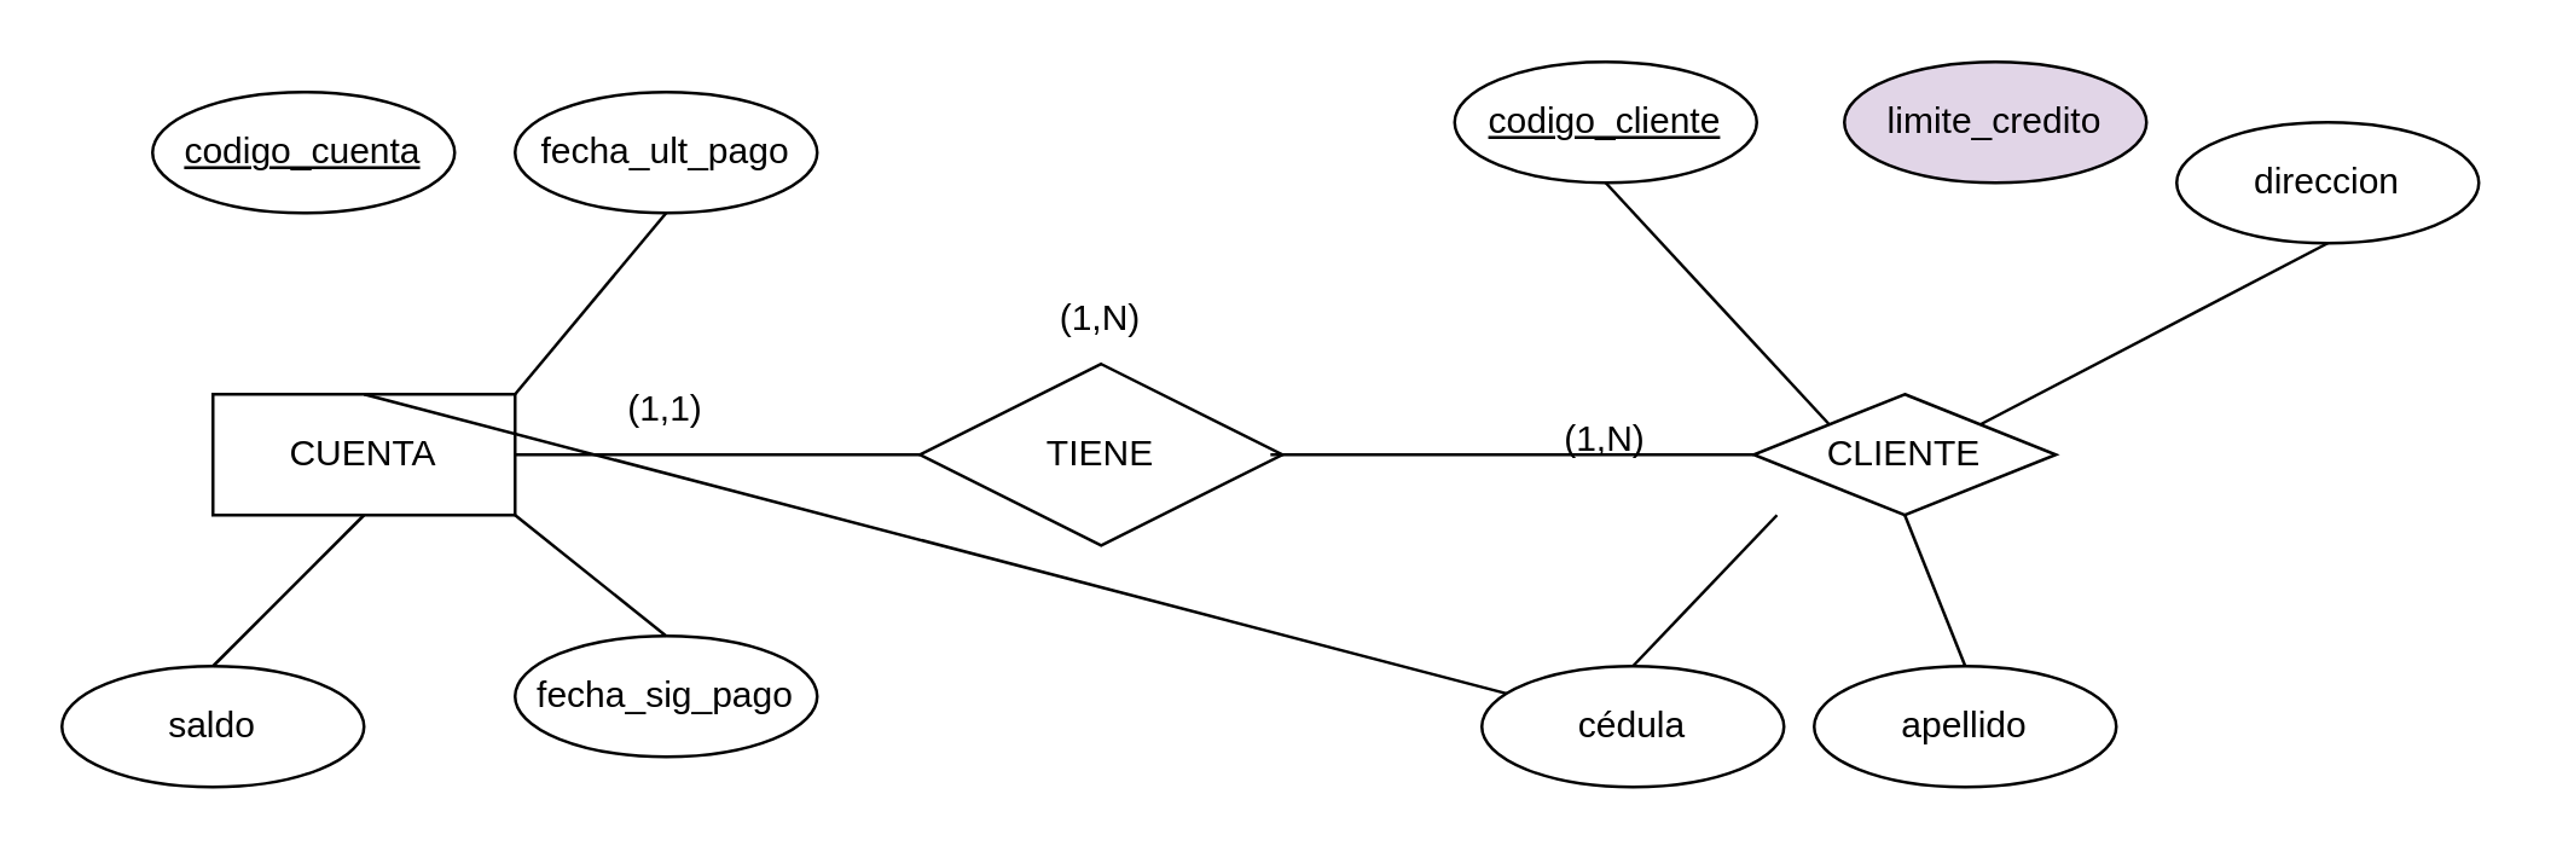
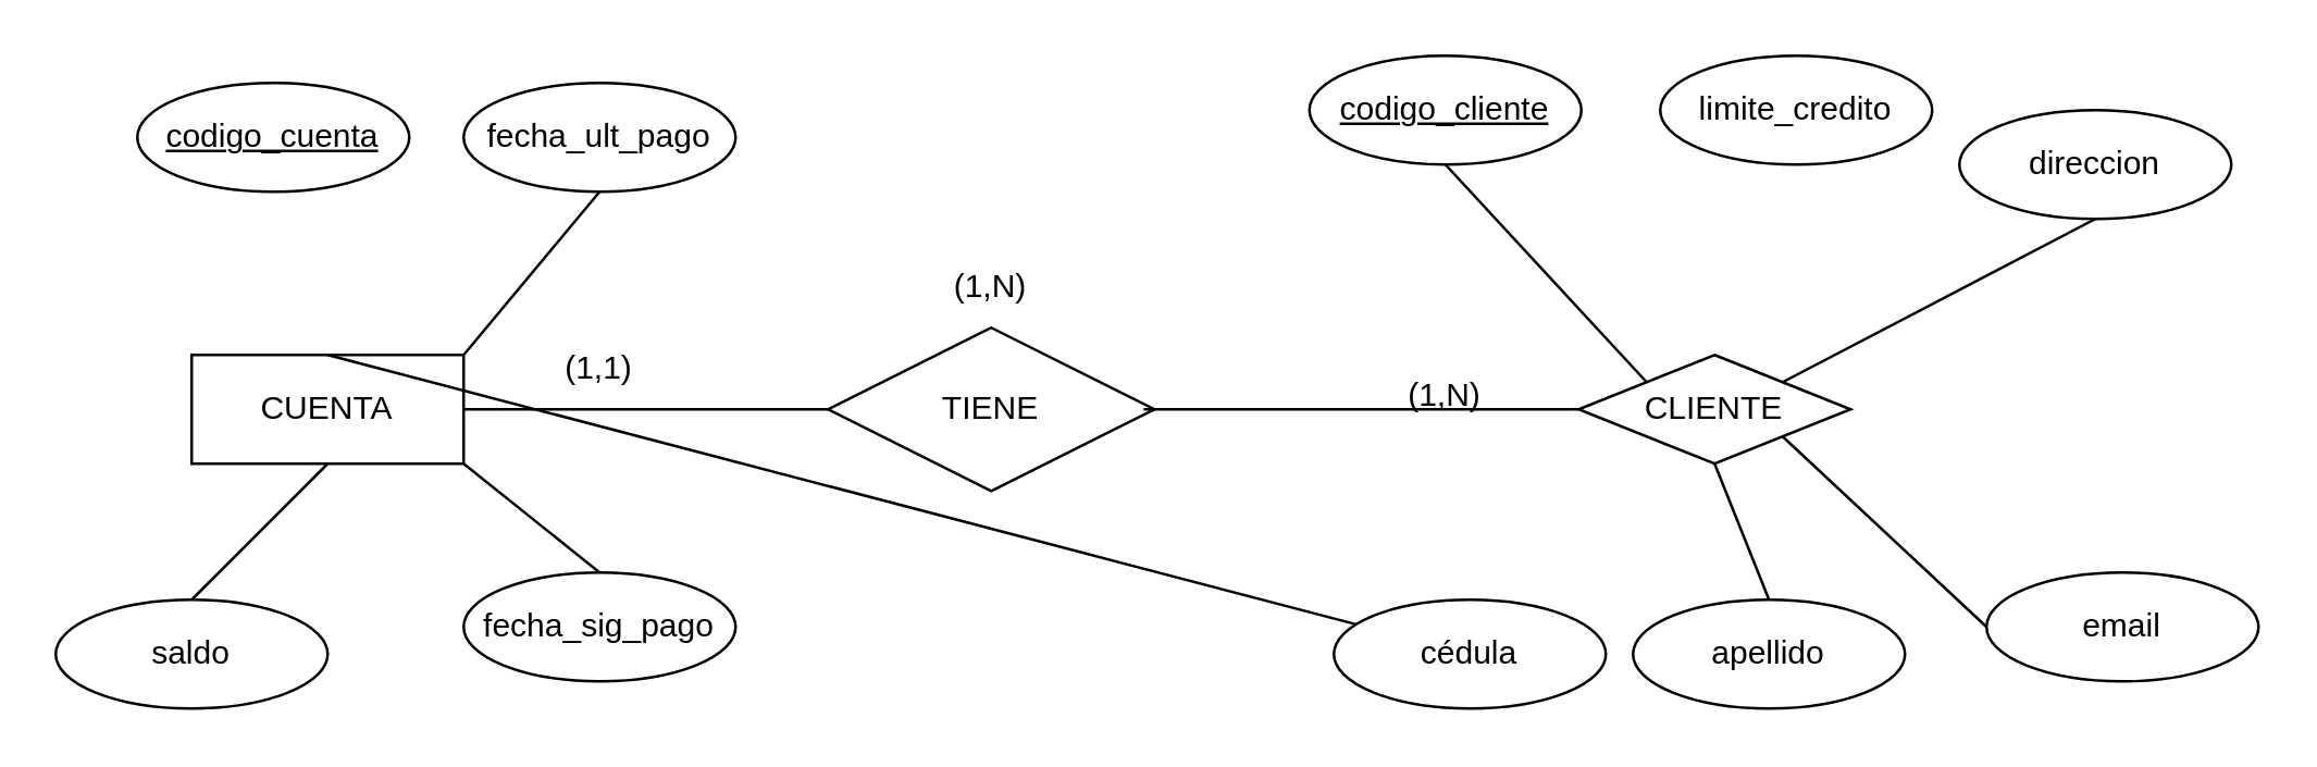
- <mxCell id="8" value="limite_credito" style="ellipse;whiteSpace=wrap;html=1;align=center;fillColor=#e1d5e7;" vertex="1" parent="1"><mxGeometry x="610" y="20" width="100" height="40" as="geometry" /></mxCell>
+ <mxCell id="8" value="limite_credito" style="ellipse;whiteSpace=wrap;html=1;align=center;" vertex="1" parent="1"><mxGeometry x="610" y="20" width="100" height="40" as="geometry" /></mxCell>
- <mxCell id="11" value="" style="endArrow=none;html=1;rounded=0;exitX=0.077;exitY=1;exitDx=0;exitDy=0;exitPerimeter=0;entryX=0.5;entryY=0;entryDx=0;entryDy=0;" edge="1" parent="1" source="3" target="9"><mxGeometry relative="1" as="geometry"><mxPoint x="600" y="180" as="sourcePoint" /><mxPoint x="760" y="180" as="targetPoint" /></mxGeometry></mxCell>
+ <mxCell id="13" value="" style="endArrow=none;html=1;rounded=0;exitX=1;exitY=1;exitDx=0;exitDy=0;entryX=0;entryY=0.5;entryDx=0;entryDy=0;" edge="1" parent="1" source="3" target="6"><mxGeometry relative="1" as="geometry"><mxPoint x="490" y="300" as="sourcePoint" /><mxPoint x="730" y="210" as="targetPoint" /></mxGeometry></mxCell>
+ <mxCell id="6" value="email" style="ellipse;whiteSpace=wrap;html=1;align=center;" vertex="1" parent="1"><mxGeometry x="730" y="210" width="100" height="40" as="geometry" /></mxCell>
